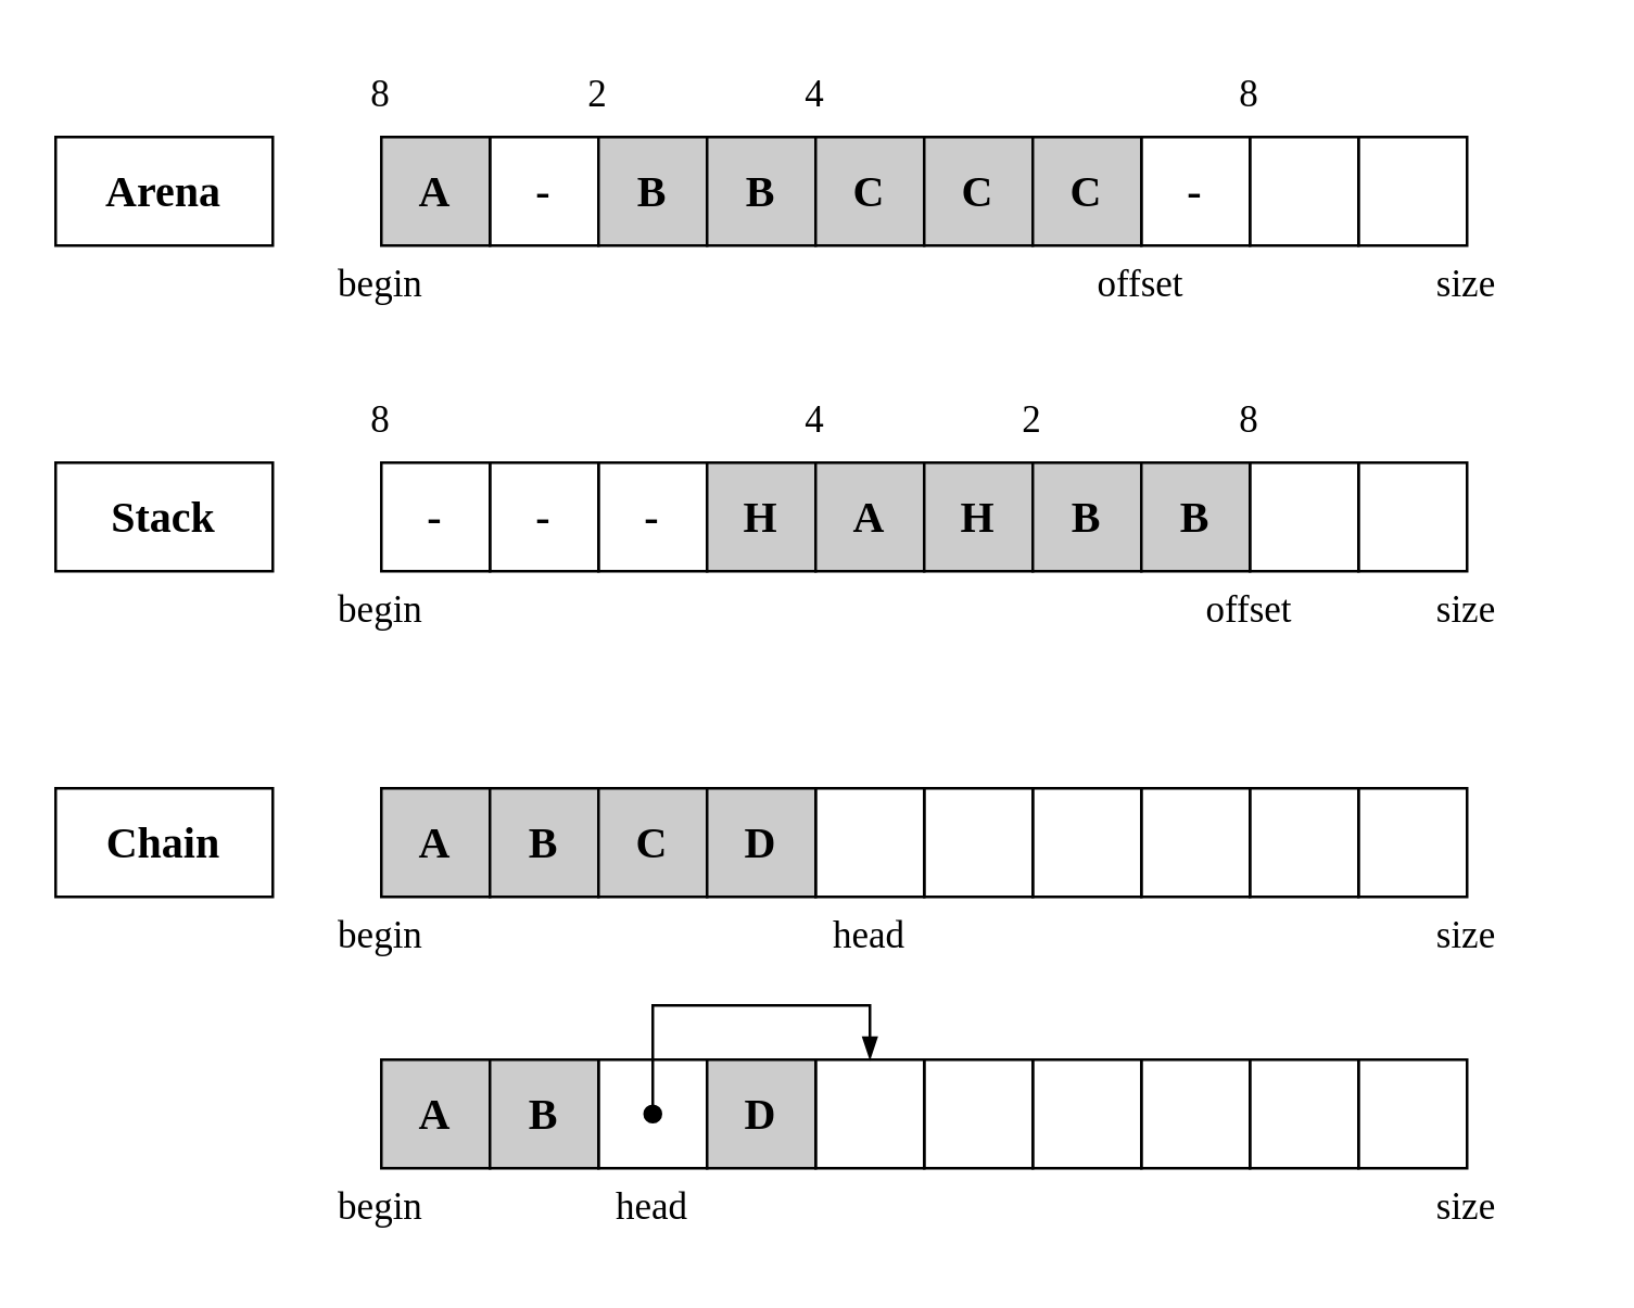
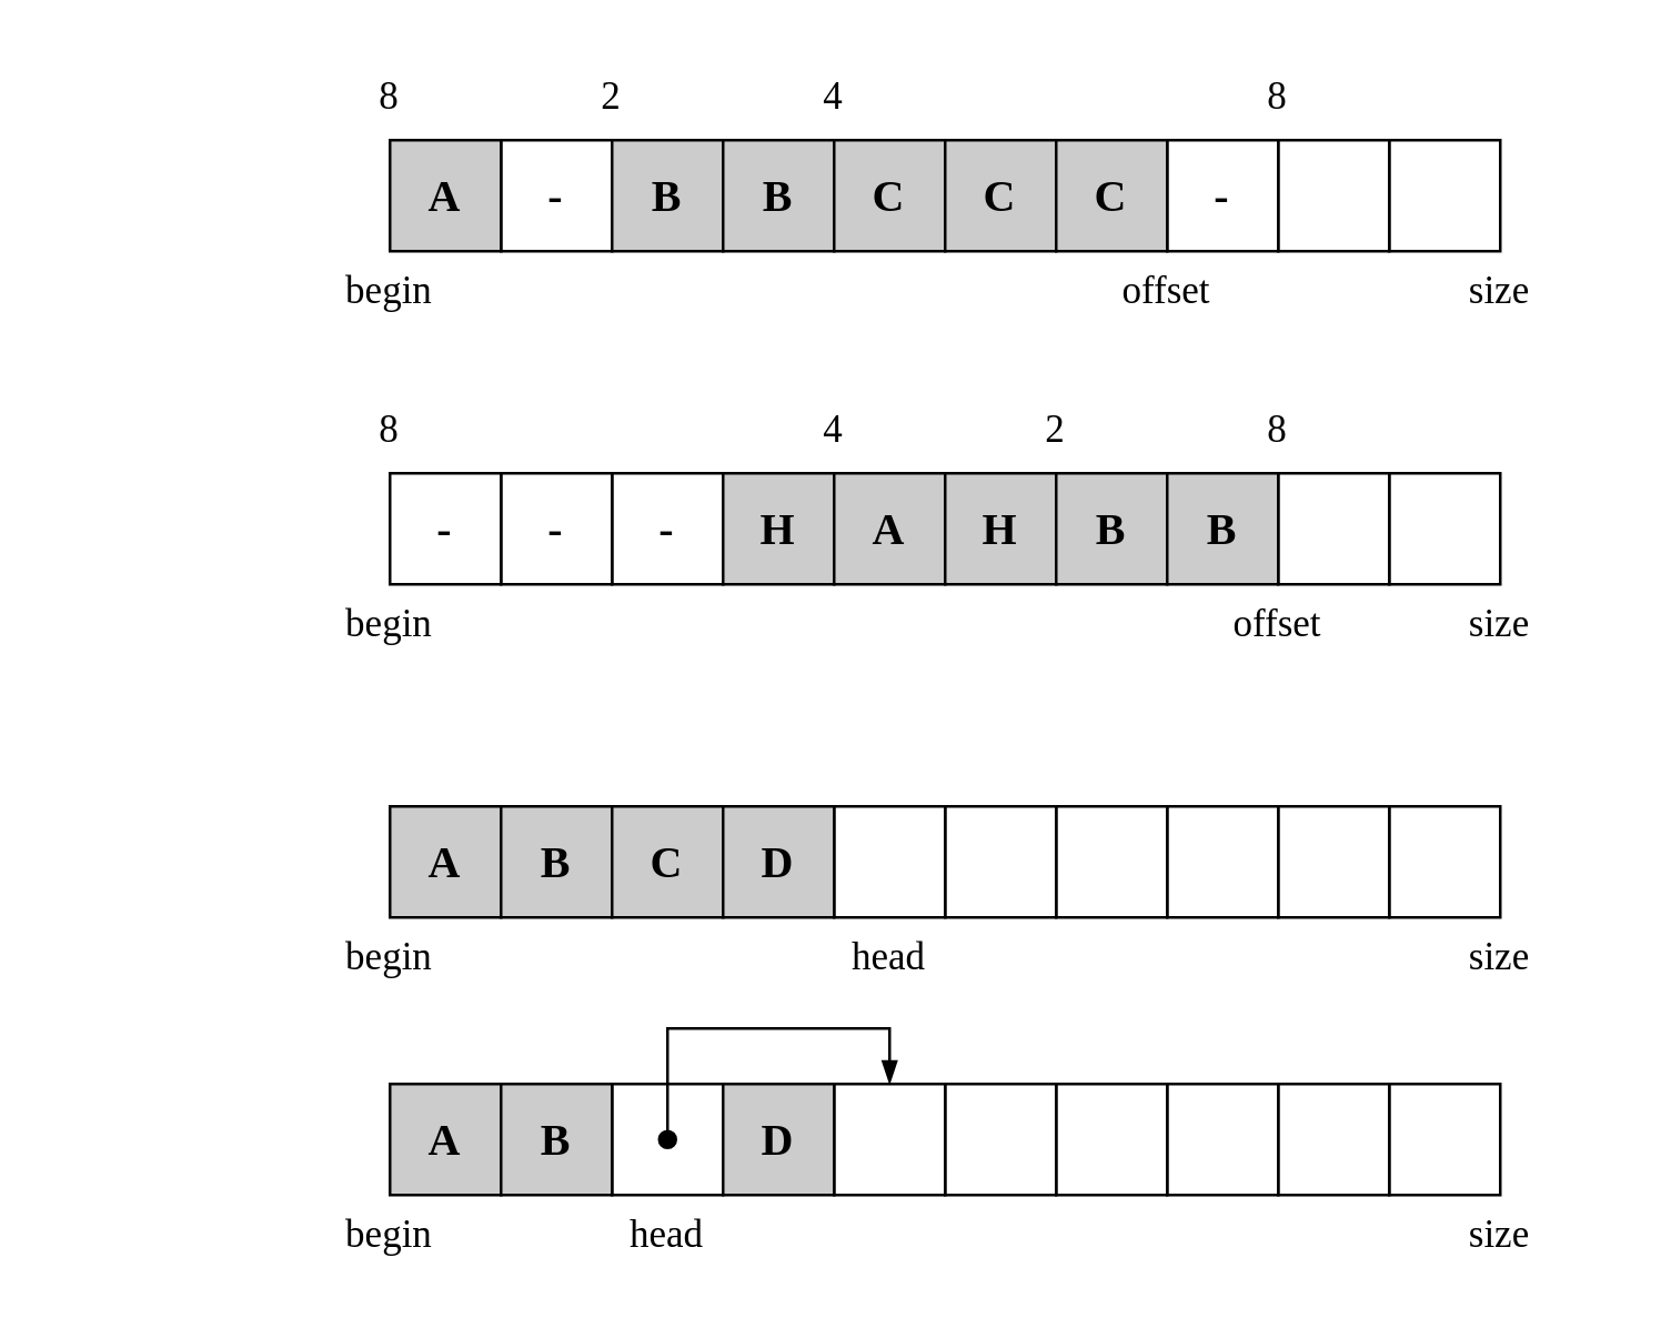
- <mxCell id="18" value="&lt;font style=&quot;font-size: 16px;&quot; face=&quot;Verdana&quot;&gt;&lt;b&gt;Arena&lt;/b&gt;&lt;/font&gt;" style="text;html=1;strokeColor=default;fillColor=none;align=center;verticalAlign=middle;whiteSpace=wrap;rounded=0;" parent="1" vertex="1"><mxGeometry x="20" y="50" width="80" height="40" as="geometry" /></mxCell>
- <mxCell id="19" value="&lt;font style=&quot;font-size: 16px;&quot; face=&quot;Verdana&quot;&gt;&lt;b&gt;Stack&lt;/b&gt;&lt;/font&gt;" style="text;html=1;strokeColor=default;fillColor=none;align=center;verticalAlign=middle;whiteSpace=wrap;rounded=0;" parent="1" vertex="1"><mxGeometry x="20" y="170" width="80" height="40" as="geometry" /></mxCell>
- <mxCell id="38" value="&lt;font style=&quot;font-size: 16px;&quot; face=&quot;Verdana&quot;&gt;&lt;b&gt;Chain&lt;/b&gt;&lt;/font&gt;" style="text;html=1;strokeColor=default;fillColor=none;align=center;verticalAlign=middle;whiteSpace=wrap;rounded=0;" parent="1" vertex="1"><mxGeometry x="20" y="290" width="80" height="40" as="geometry" /></mxCell>
